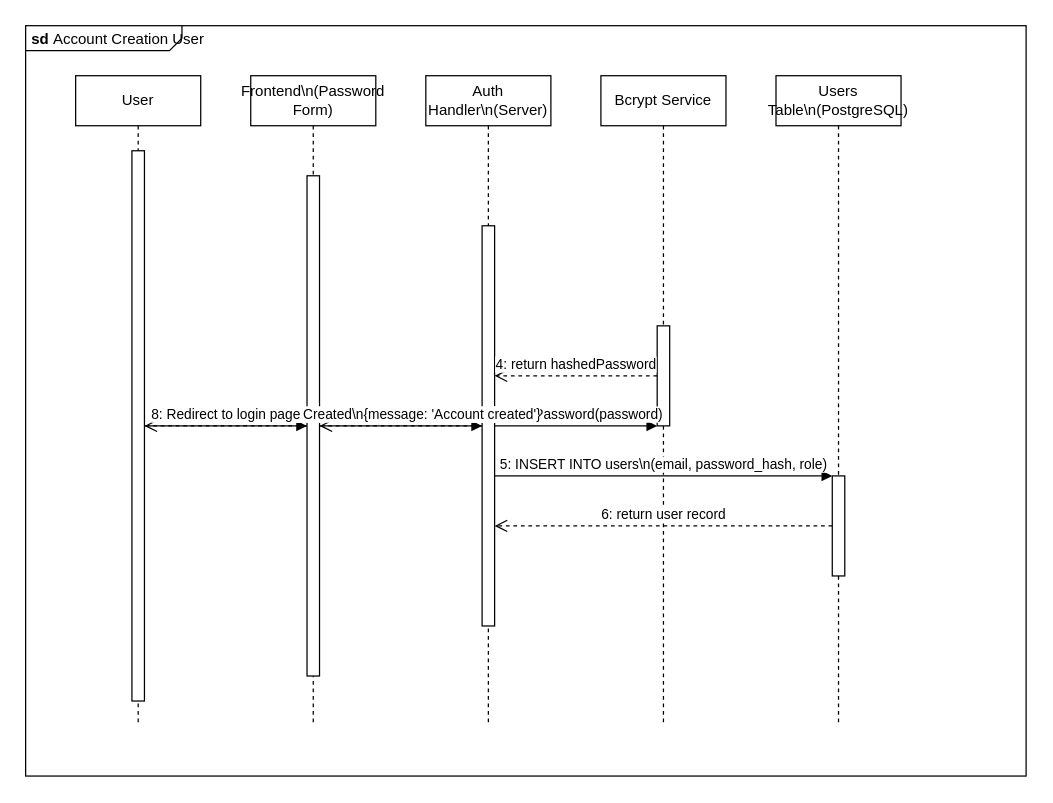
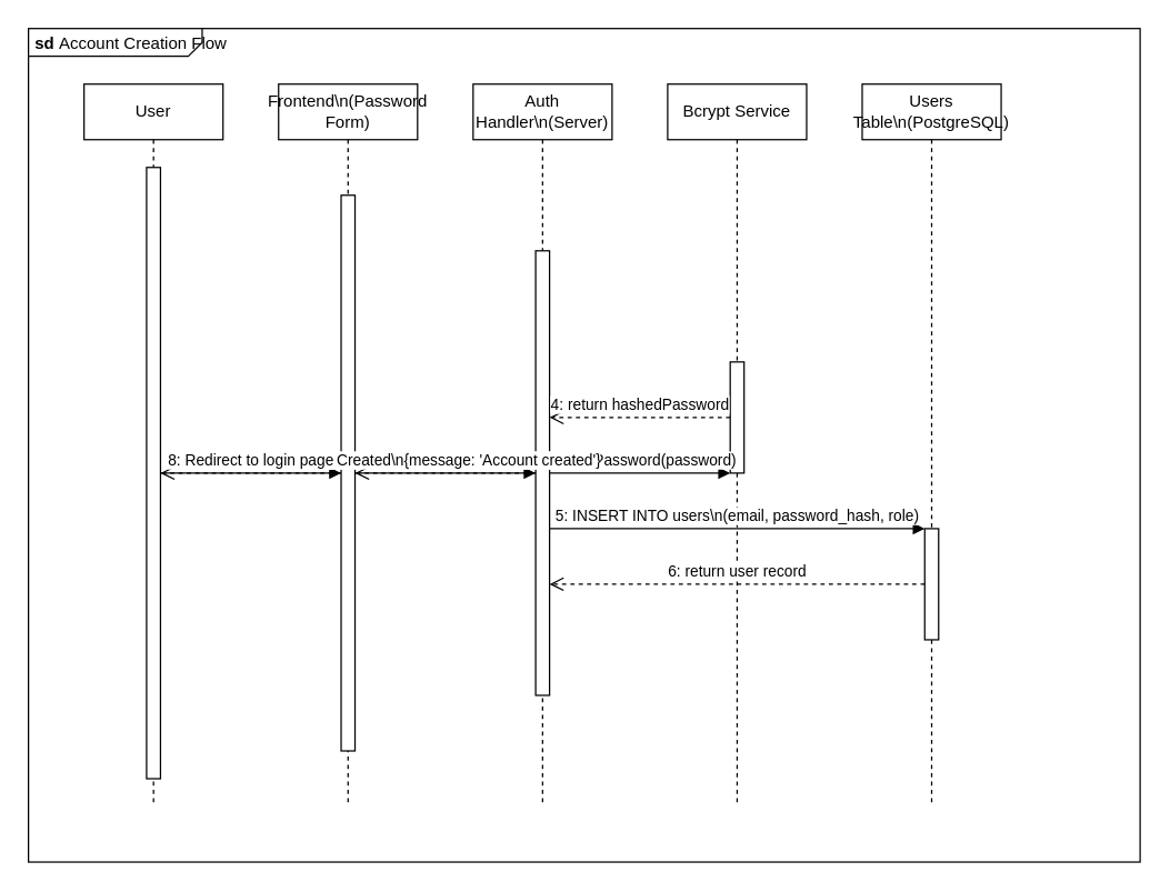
- <mxCell id="2" value="&lt;p style=&quot;margin:0px;margin-top:4px;margin-left:5px;text-align:left;&quot;&gt;&lt;b&gt;sd&lt;/b&gt;&amp;nbsp;Account Creation User&lt;/p&gt;" style="html=1;shape=mxgraph.sysml.package;overflow=fill;labelX=125;align=left;spacingLeft=5;verticalAlign=top;spacingTop=-3;" vertex="1" parent="1"><mxGeometry x="20" y="20" width="800" height="600" as="geometry" /></mxCell>
+ <mxCell id="2" value="&lt;p style=&quot;margin:0px;margin-top:4px;margin-left:5px;text-align:left;&quot;&gt;&lt;b&gt;sd&lt;/b&gt;&amp;nbsp;Account Creation Flow&lt;/p&gt;" style="html=1;shape=mxgraph.sysml.package;overflow=fill;labelX=125;align=left;spacingLeft=5;verticalAlign=top;spacingTop=-3;" vertex="1" parent="1"><mxGeometry x="20" y="20" width="800" height="600" as="geometry" /></mxCell>
